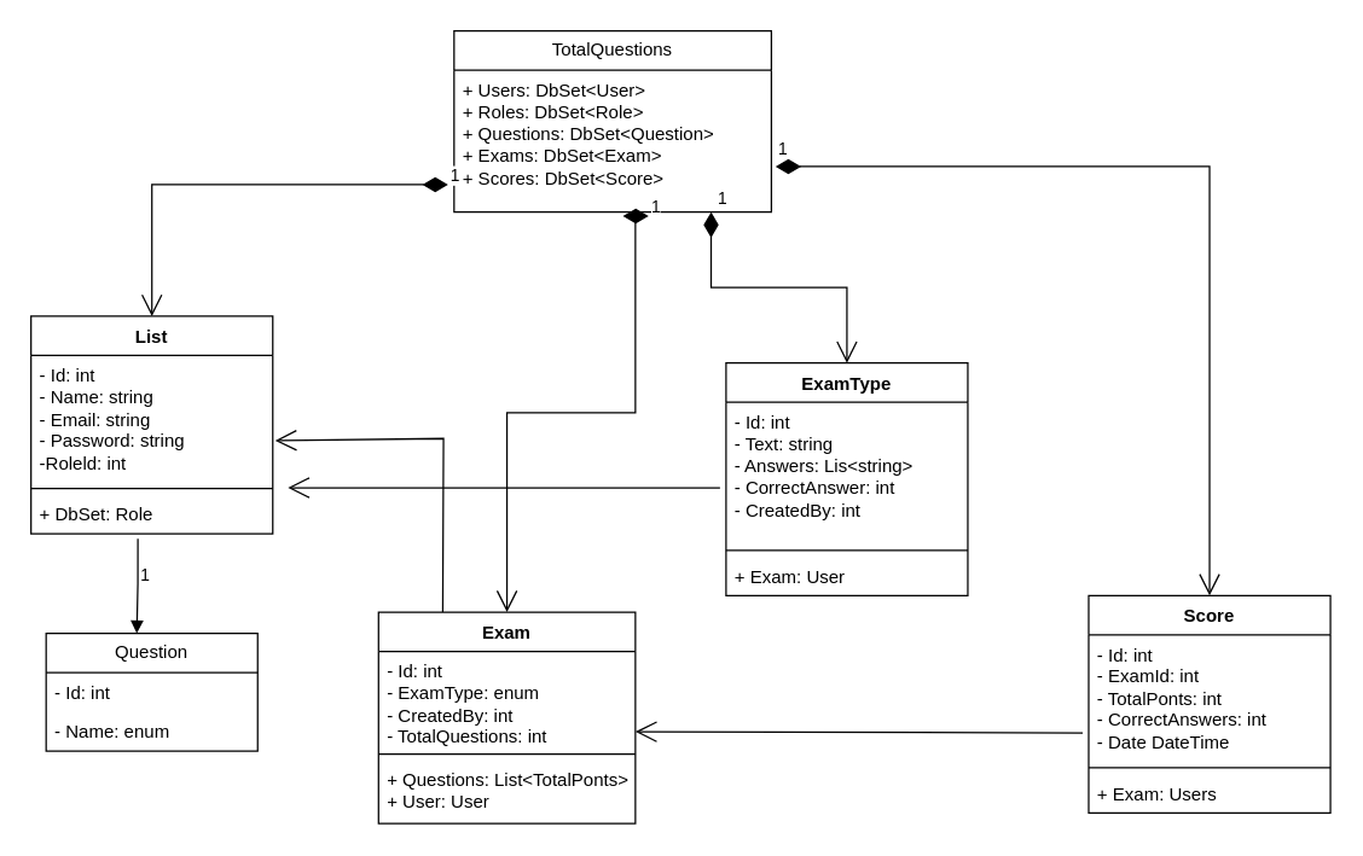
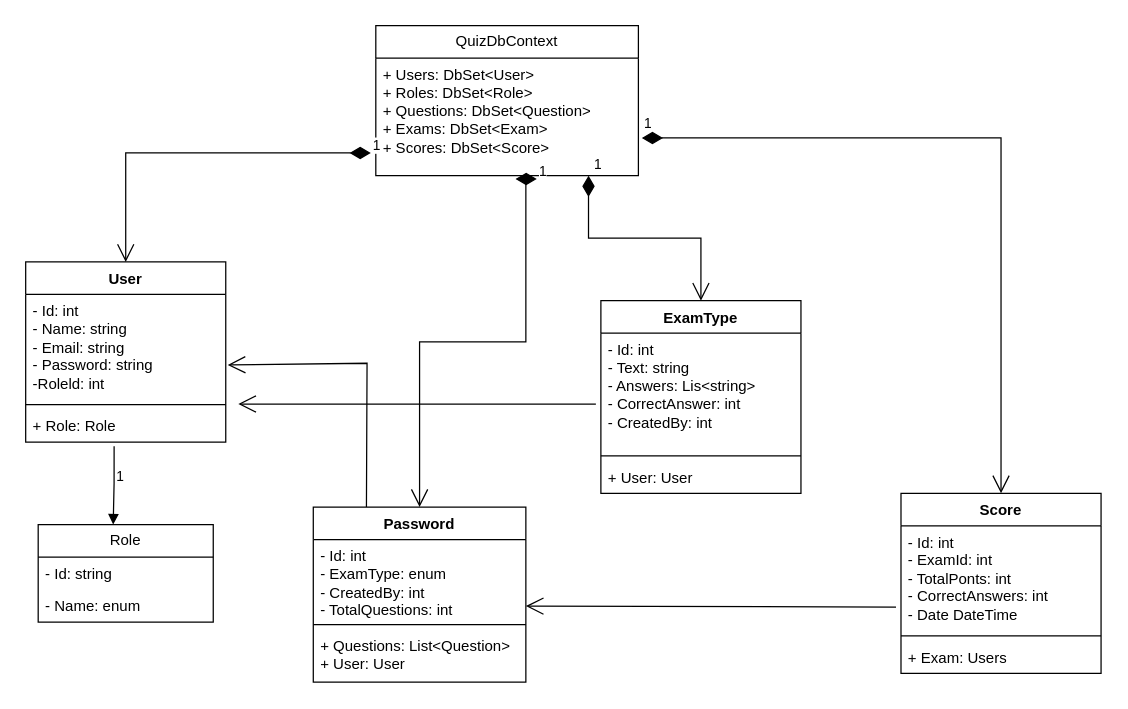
- <mxCell id="23" value="TotalQuestions" style="swimlane;fontStyle=0;childLayout=stackLayout;horizontal=1;startSize=26;fillColor=none;horizontalStack=0;resizeParent=1;resizeParentMax=0;resizeLast=0;collapsible=1;marginBottom=0;whiteSpace=wrap;html=1;" vertex="1" parent="1"><mxGeometry x="300" y="20" width="210" height="120" as="geometry" /></mxCell>
+ <mxCell id="23" value="QuizDbContext" style="swimlane;fontStyle=0;childLayout=stackLayout;horizontal=1;startSize=26;fillColor=none;horizontalStack=0;resizeParent=1;resizeParentMax=0;resizeLast=0;collapsible=1;marginBottom=0;whiteSpace=wrap;html=1;" vertex="1" parent="1"><mxGeometry x="300" y="20" width="210" height="120" as="geometry" /></mxCell>
- <mxCell id="2" value="List" style="swimlane;fontStyle=1;align=center;verticalAlign=top;childLayout=stackLayout;horizontal=1;startSize=26;horizontalStack=0;resizeParent=1;resizeParentMax=0;resizeLast=0;collapsible=1;marginBottom=0;whiteSpace=wrap;html=1;" vertex="1" parent="1"><mxGeometry x="20" y="209" width="160" height="144" as="geometry" /></mxCell>
+ <mxCell id="2" value="User" style="swimlane;fontStyle=1;align=center;verticalAlign=top;childLayout=stackLayout;horizontal=1;startSize=26;horizontalStack=0;resizeParent=1;resizeParentMax=0;resizeLast=0;collapsible=1;marginBottom=0;whiteSpace=wrap;html=1;" vertex="1" parent="1"><mxGeometry x="20" y="209" width="160" height="144" as="geometry" /></mxCell>
- <mxCell id="5" value="+ DbSet: Role" style="text;strokeColor=none;fillColor=none;align=left;verticalAlign=top;spacingLeft=4;spacingRight=4;overflow=hidden;rotatable=0;points=[[0,0.5],[1,0.5]];portConstraint=eastwest;whiteSpace=wrap;html=1;" vertex="1" parent="2"><mxGeometry y="118" width="160" height="26" as="geometry" /></mxCell>
+ <mxCell id="5" value="+ Role: Role" style="text;strokeColor=none;fillColor=none;align=left;verticalAlign=top;spacingLeft=4;spacingRight=4;overflow=hidden;rotatable=0;points=[[0,0.5],[1,0.5]];portConstraint=eastwest;whiteSpace=wrap;html=1;" vertex="1" parent="2"><mxGeometry y="118" width="160" height="26" as="geometry" /></mxCell>
- <mxCell id="14" value="+ Exam: User" style="text;strokeColor=none;fillColor=none;align=left;verticalAlign=top;spacingLeft=4;spacingRight=4;overflow=hidden;rotatable=0;points=[[0,0.5],[1,0.5]];portConstraint=eastwest;whiteSpace=wrap;html=1;" vertex="1" parent="11"><mxGeometry y="128" width="160" height="26" as="geometry" /></mxCell>
+ <mxCell id="14" value="+ User: User" style="text;strokeColor=none;fillColor=none;align=left;verticalAlign=top;spacingLeft=4;spacingRight=4;overflow=hidden;rotatable=0;points=[[0,0.5],[1,0.5]];portConstraint=eastwest;whiteSpace=wrap;html=1;" vertex="1" parent="11"><mxGeometry y="128" width="160" height="26" as="geometry" /></mxCell>
- <mxCell id="15" value="Exam" style="swimlane;fontStyle=1;align=center;verticalAlign=top;childLayout=stackLayout;horizontal=1;startSize=26;horizontalStack=0;resizeParent=1;resizeParentMax=0;resizeLast=0;collapsible=1;marginBottom=0;whiteSpace=wrap;html=1;" vertex="1" parent="1"><mxGeometry x="250" y="405" width="170" height="140" as="geometry" /></mxCell>
+ <mxCell id="15" value="Password" style="swimlane;fontStyle=1;align=center;verticalAlign=top;childLayout=stackLayout;horizontal=1;startSize=26;horizontalStack=0;resizeParent=1;resizeParentMax=0;resizeLast=0;collapsible=1;marginBottom=0;whiteSpace=wrap;html=1;" vertex="1" parent="1"><mxGeometry x="250" y="405" width="170" height="140" as="geometry" /></mxCell>
- <mxCell id="6" value="Question" style="swimlane;fontStyle=0;childLayout=stackLayout;horizontal=1;startSize=26;fillColor=none;horizontalStack=0;resizeParent=1;resizeParentMax=0;resizeLast=0;collapsible=1;marginBottom=0;whiteSpace=wrap;html=1;" vertex="1" parent="1"><mxGeometry x="30" y="419" width="140" height="78" as="geometry" /></mxCell>
+ <mxCell id="6" value="Role" style="swimlane;fontStyle=0;childLayout=stackLayout;horizontal=1;startSize=26;fillColor=none;horizontalStack=0;resizeParent=1;resizeParentMax=0;resizeLast=0;collapsible=1;marginBottom=0;whiteSpace=wrap;html=1;" vertex="1" parent="1"><mxGeometry x="30" y="419" width="140" height="78" as="geometry" /></mxCell>
- <mxCell id="7" value="- Id: int&lt;div&gt;&lt;br&gt;&lt;/div&gt;" style="text;strokeColor=none;fillColor=none;align=left;verticalAlign=top;spacingLeft=4;spacingRight=4;overflow=hidden;rotatable=0;points=[[0,0.5],[1,0.5]];portConstraint=eastwest;whiteSpace=wrap;html=1;" vertex="1" parent="6"><mxGeometry y="26" width="140" height="26" as="geometry" /></mxCell>
+ <mxCell id="7" value="- Id: string&lt;div&gt;&lt;br&gt;&lt;/div&gt;" style="text;strokeColor=none;fillColor=none;align=left;verticalAlign=top;spacingLeft=4;spacingRight=4;overflow=hidden;rotatable=0;points=[[0,0.5],[1,0.5]];portConstraint=eastwest;whiteSpace=wrap;html=1;" vertex="1" parent="6"><mxGeometry y="26" width="140" height="26" as="geometry" /></mxCell>
- <mxCell id="18" value="+ Questions: List&amp;lt;TotalPonts&lt;span style=&quot;background-color: initial;&quot;&gt;&amp;gt;&lt;/span&gt;&lt;div&gt;&lt;span style=&quot;background-color: initial;&quot;&gt;+ User: User&lt;/span&gt;&lt;/div&gt;" style="text;strokeColor=none;fillColor=none;align=left;verticalAlign=top;spacingLeft=4;spacingRight=4;overflow=hidden;rotatable=0;points=[[0,0.5],[1,0.5]];portConstraint=eastwest;whiteSpace=wrap;html=1;" vertex="1" parent="15"><mxGeometry y="98" width="170" height="42" as="geometry" /></mxCell>
+ <mxCell id="18" value="+ Questions: List&amp;lt;Question&lt;span style=&quot;background-color: initial;&quot;&gt;&amp;gt;&lt;/span&gt;&lt;div&gt;&lt;span style=&quot;background-color: initial;&quot;&gt;+ User: User&lt;/span&gt;&lt;/div&gt;" style="text;strokeColor=none;fillColor=none;align=left;verticalAlign=top;spacingLeft=4;spacingRight=4;overflow=hidden;rotatable=0;points=[[0,0.5],[1,0.5]];portConstraint=eastwest;whiteSpace=wrap;html=1;" vertex="1" parent="15"><mxGeometry y="98" width="170" height="42" as="geometry" /></mxCell>
